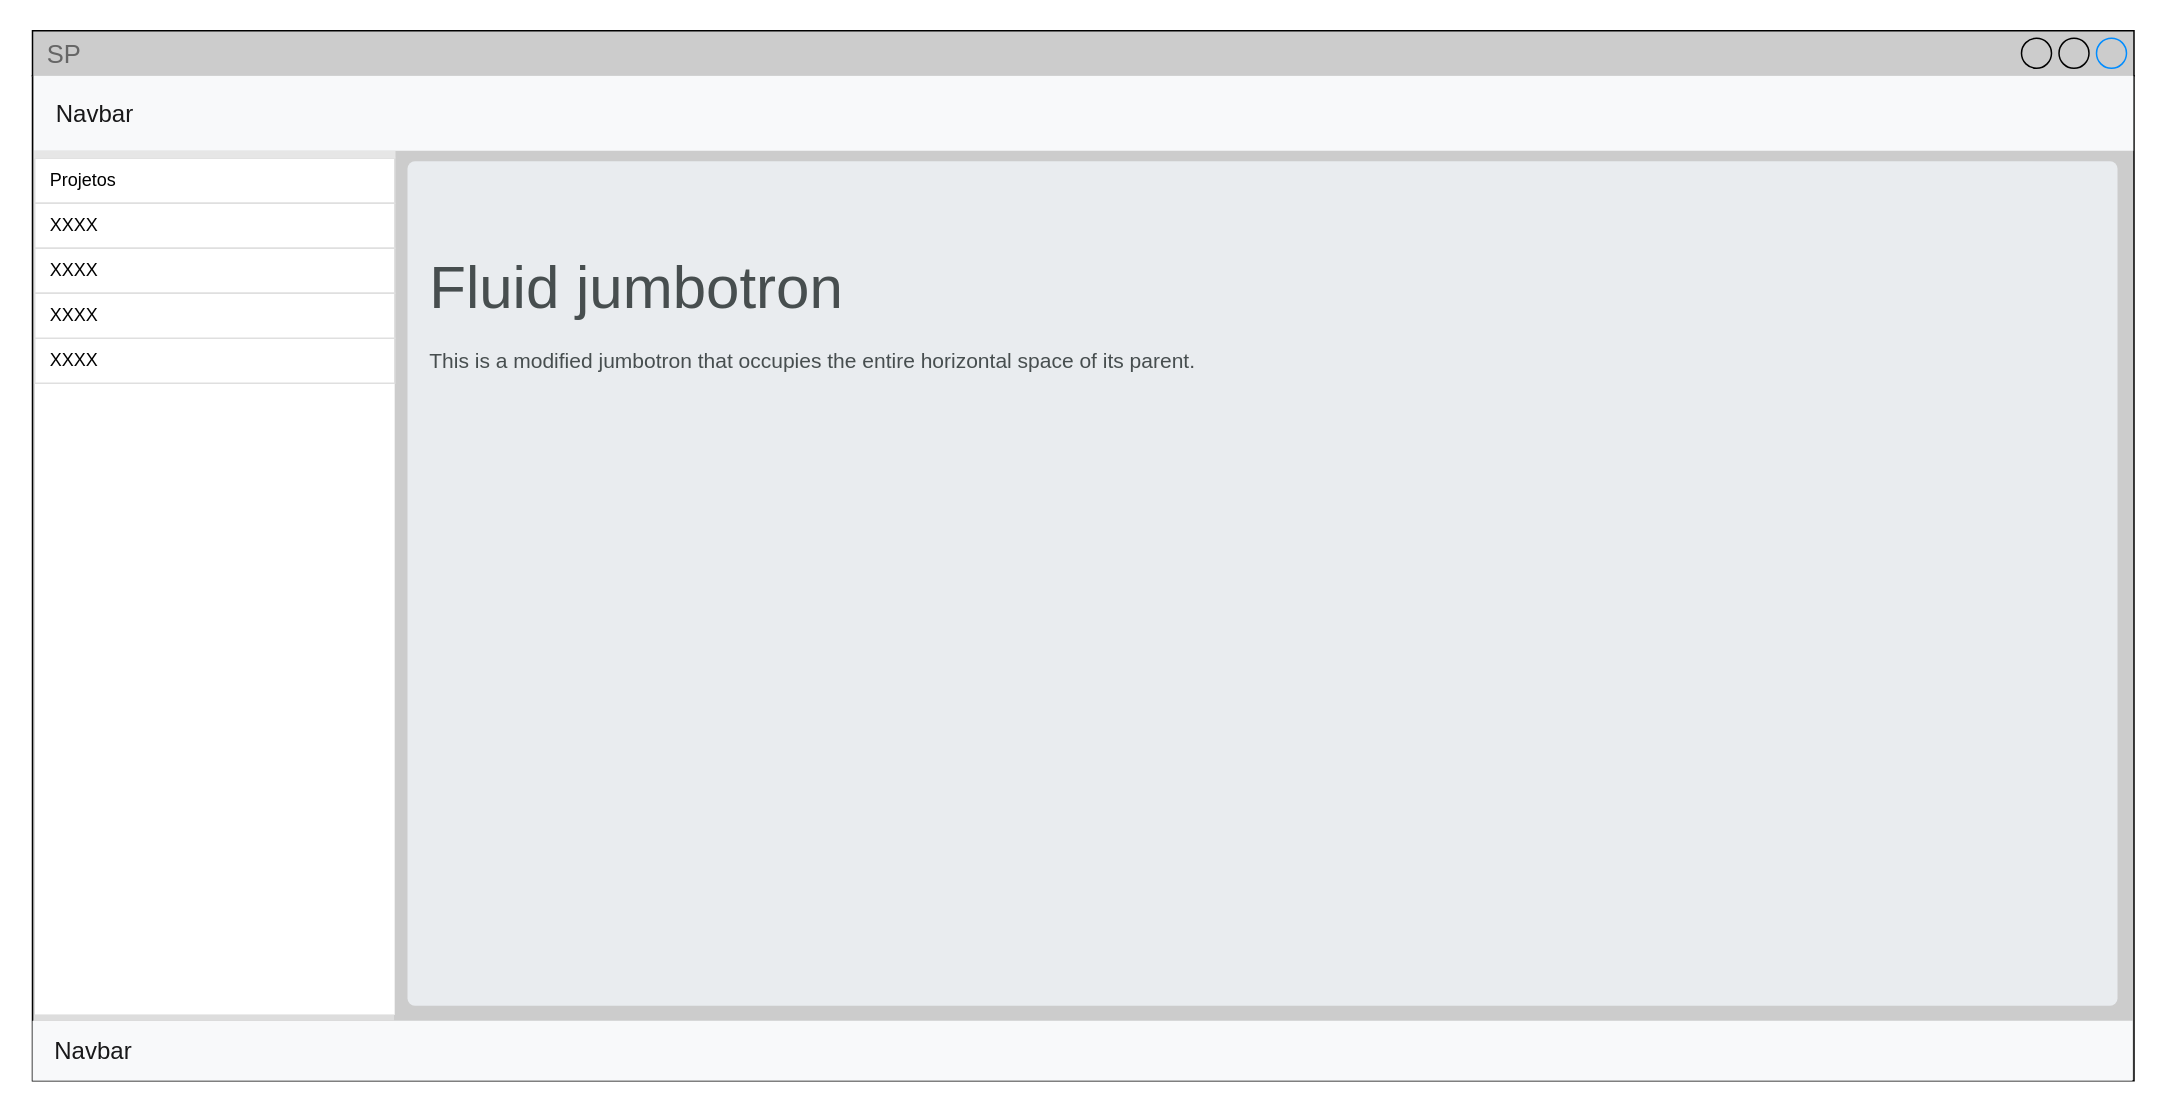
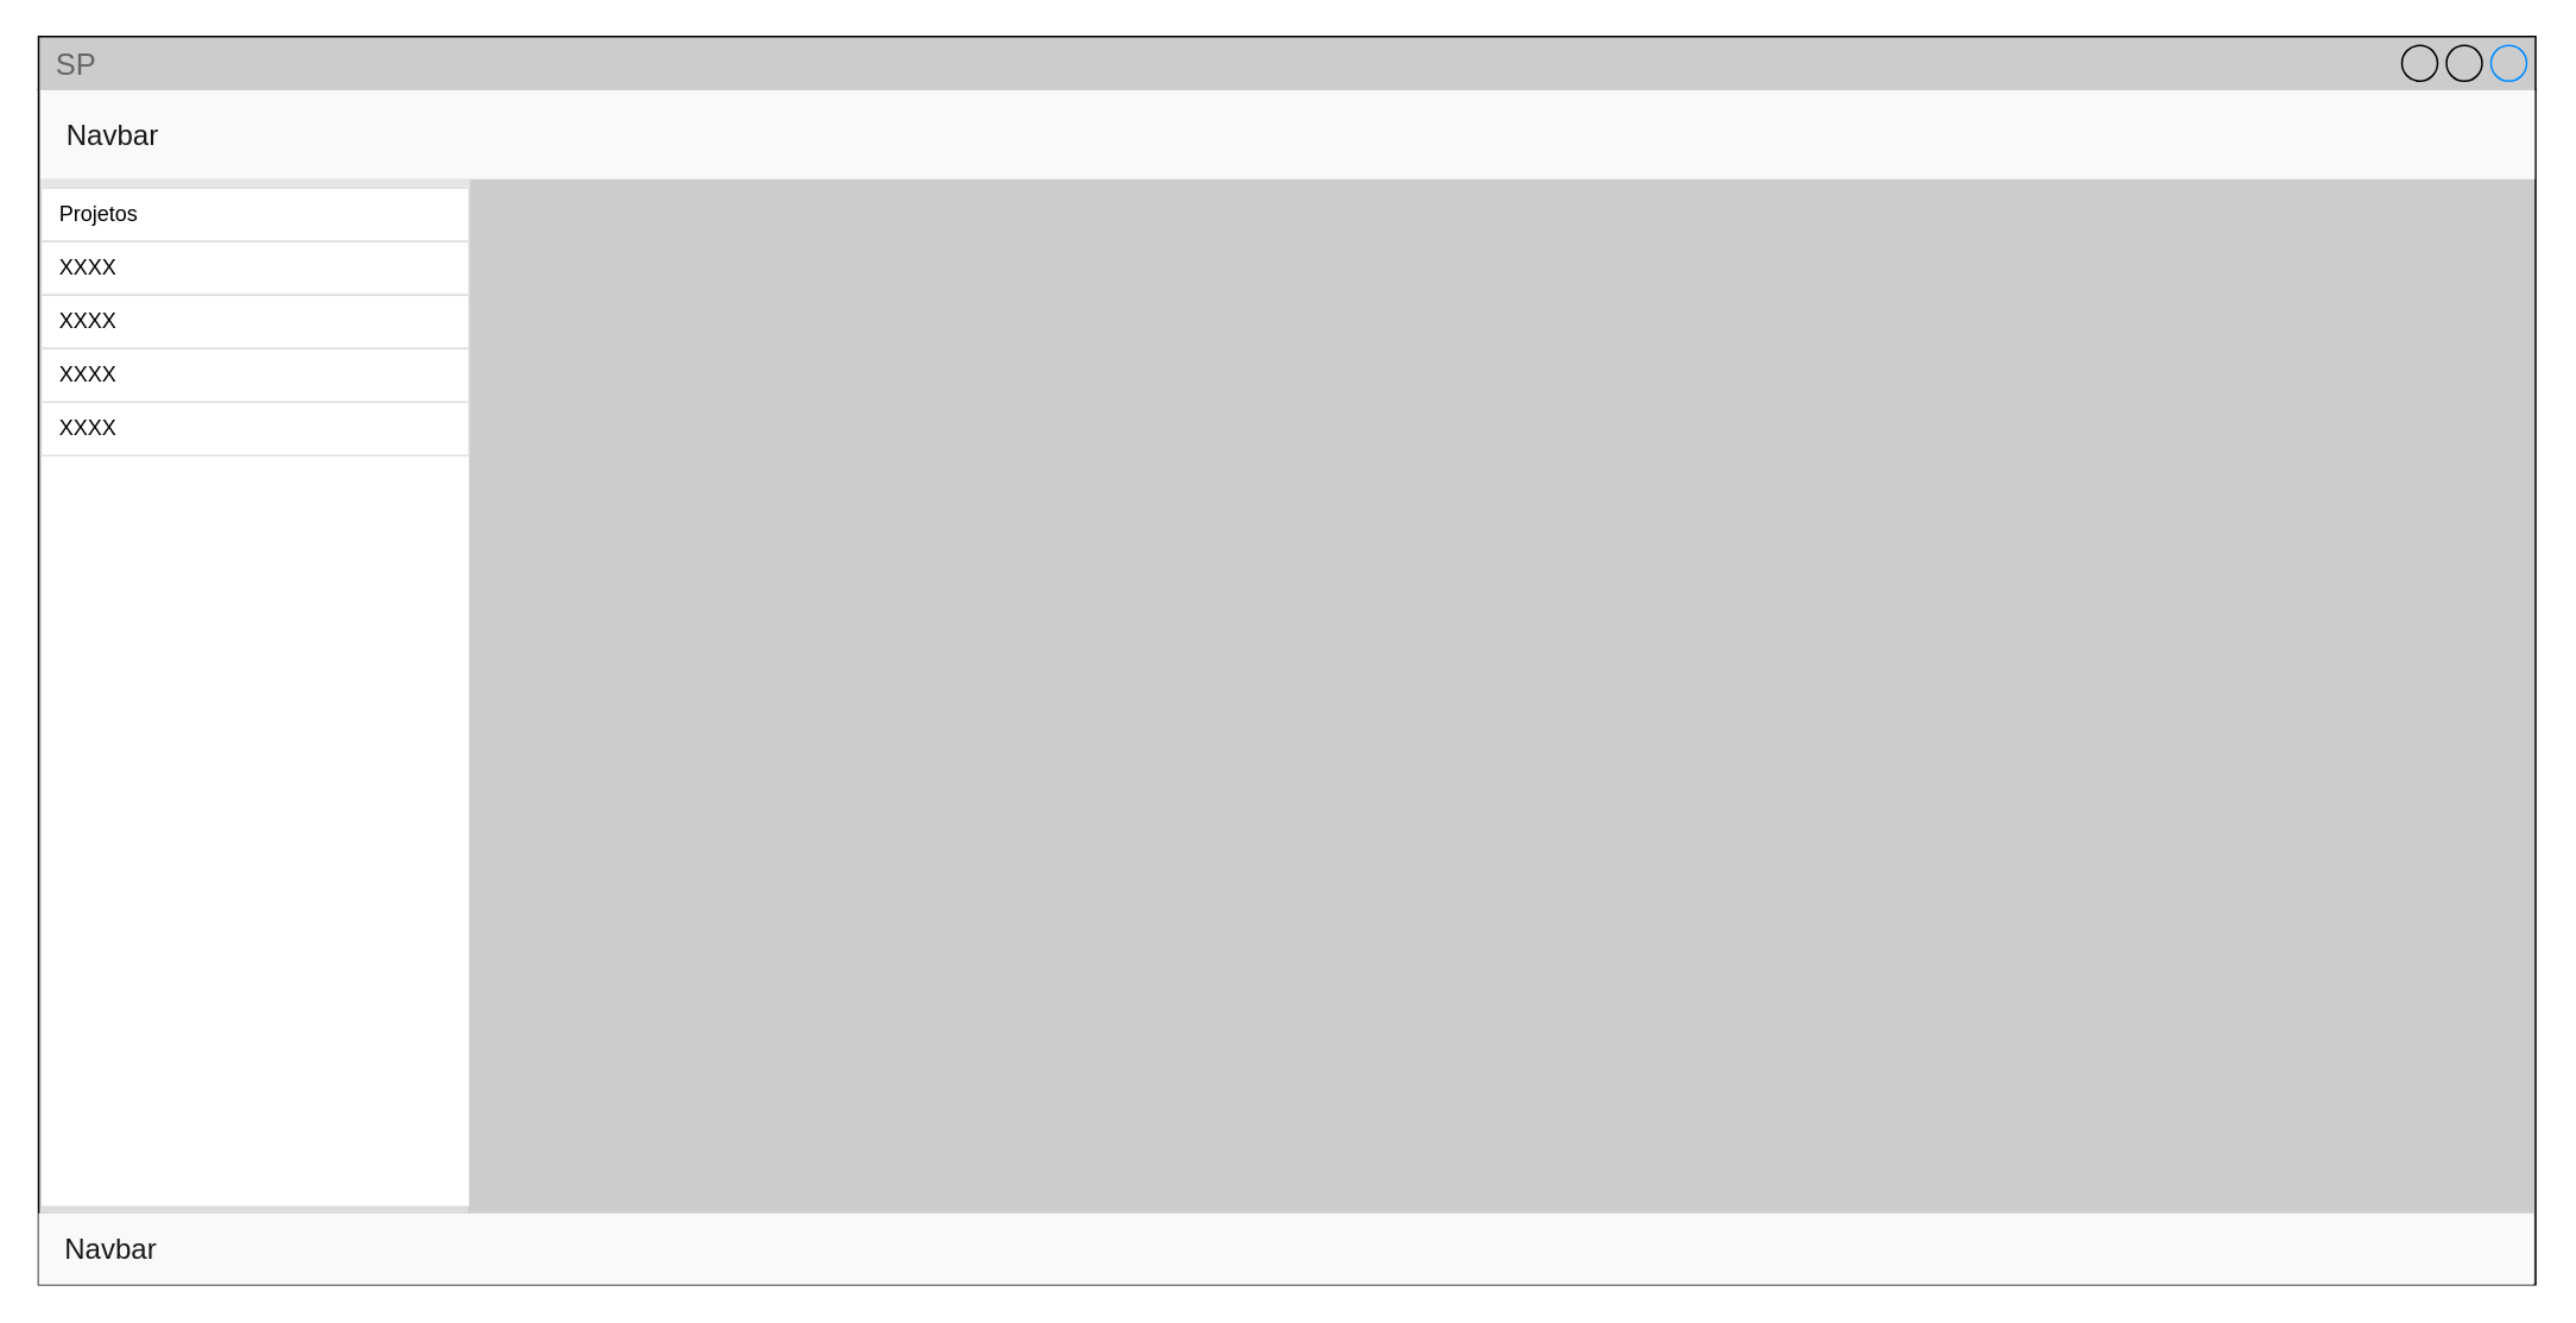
- <mxCell id="12" value="&lt;font style=&quot;font-size: 40px&quot;&gt;Fluid jumbotron&lt;/font&gt;&lt;br&gt;&lt;br&gt;This is a modified jumbotron that occupies the entire horizontal space of its parent." style="html=1;shadow=0;dashed=0;shape=mxgraph.bootstrap.rrect;rSize=5;strokeColor=none;html=1;whiteSpace=wrap;fillColor=#E9ECEF;fontColor=#474E4F;align=left;spacing=15;fontSize=14;verticalAlign=top;spacingTop=40;" vertex="1" parent="1"><mxGeometry x="271" y="107" width="1140" height="563" as="geometry" /></mxCell>
